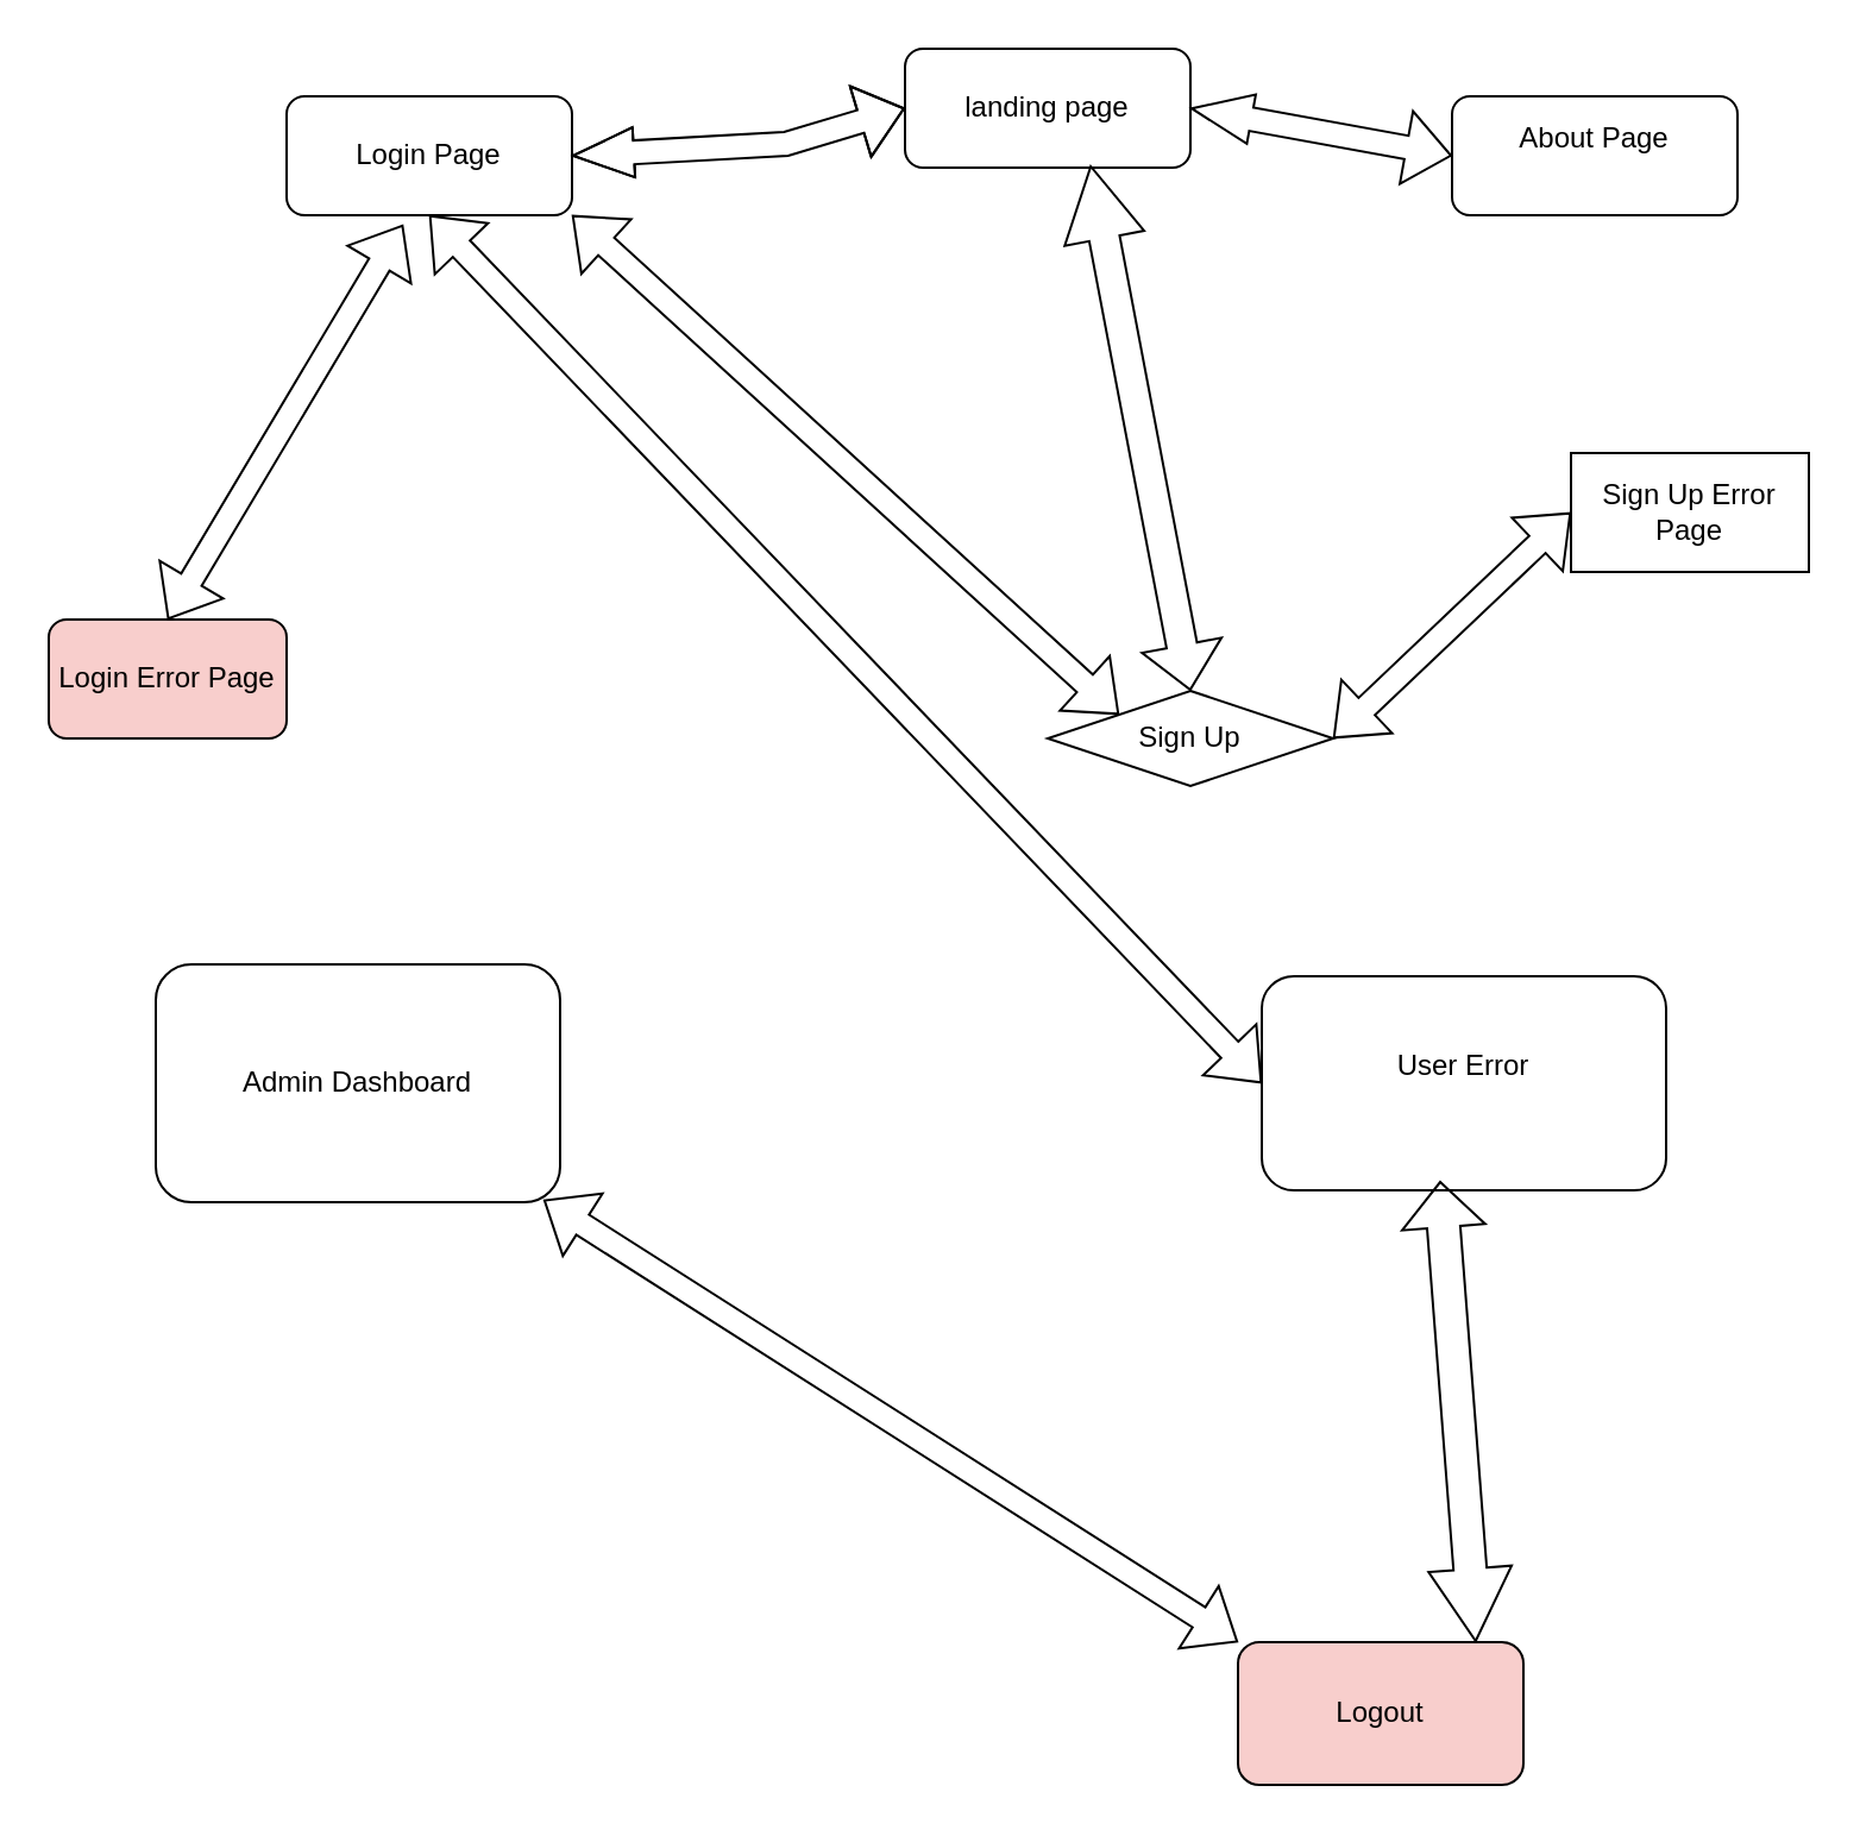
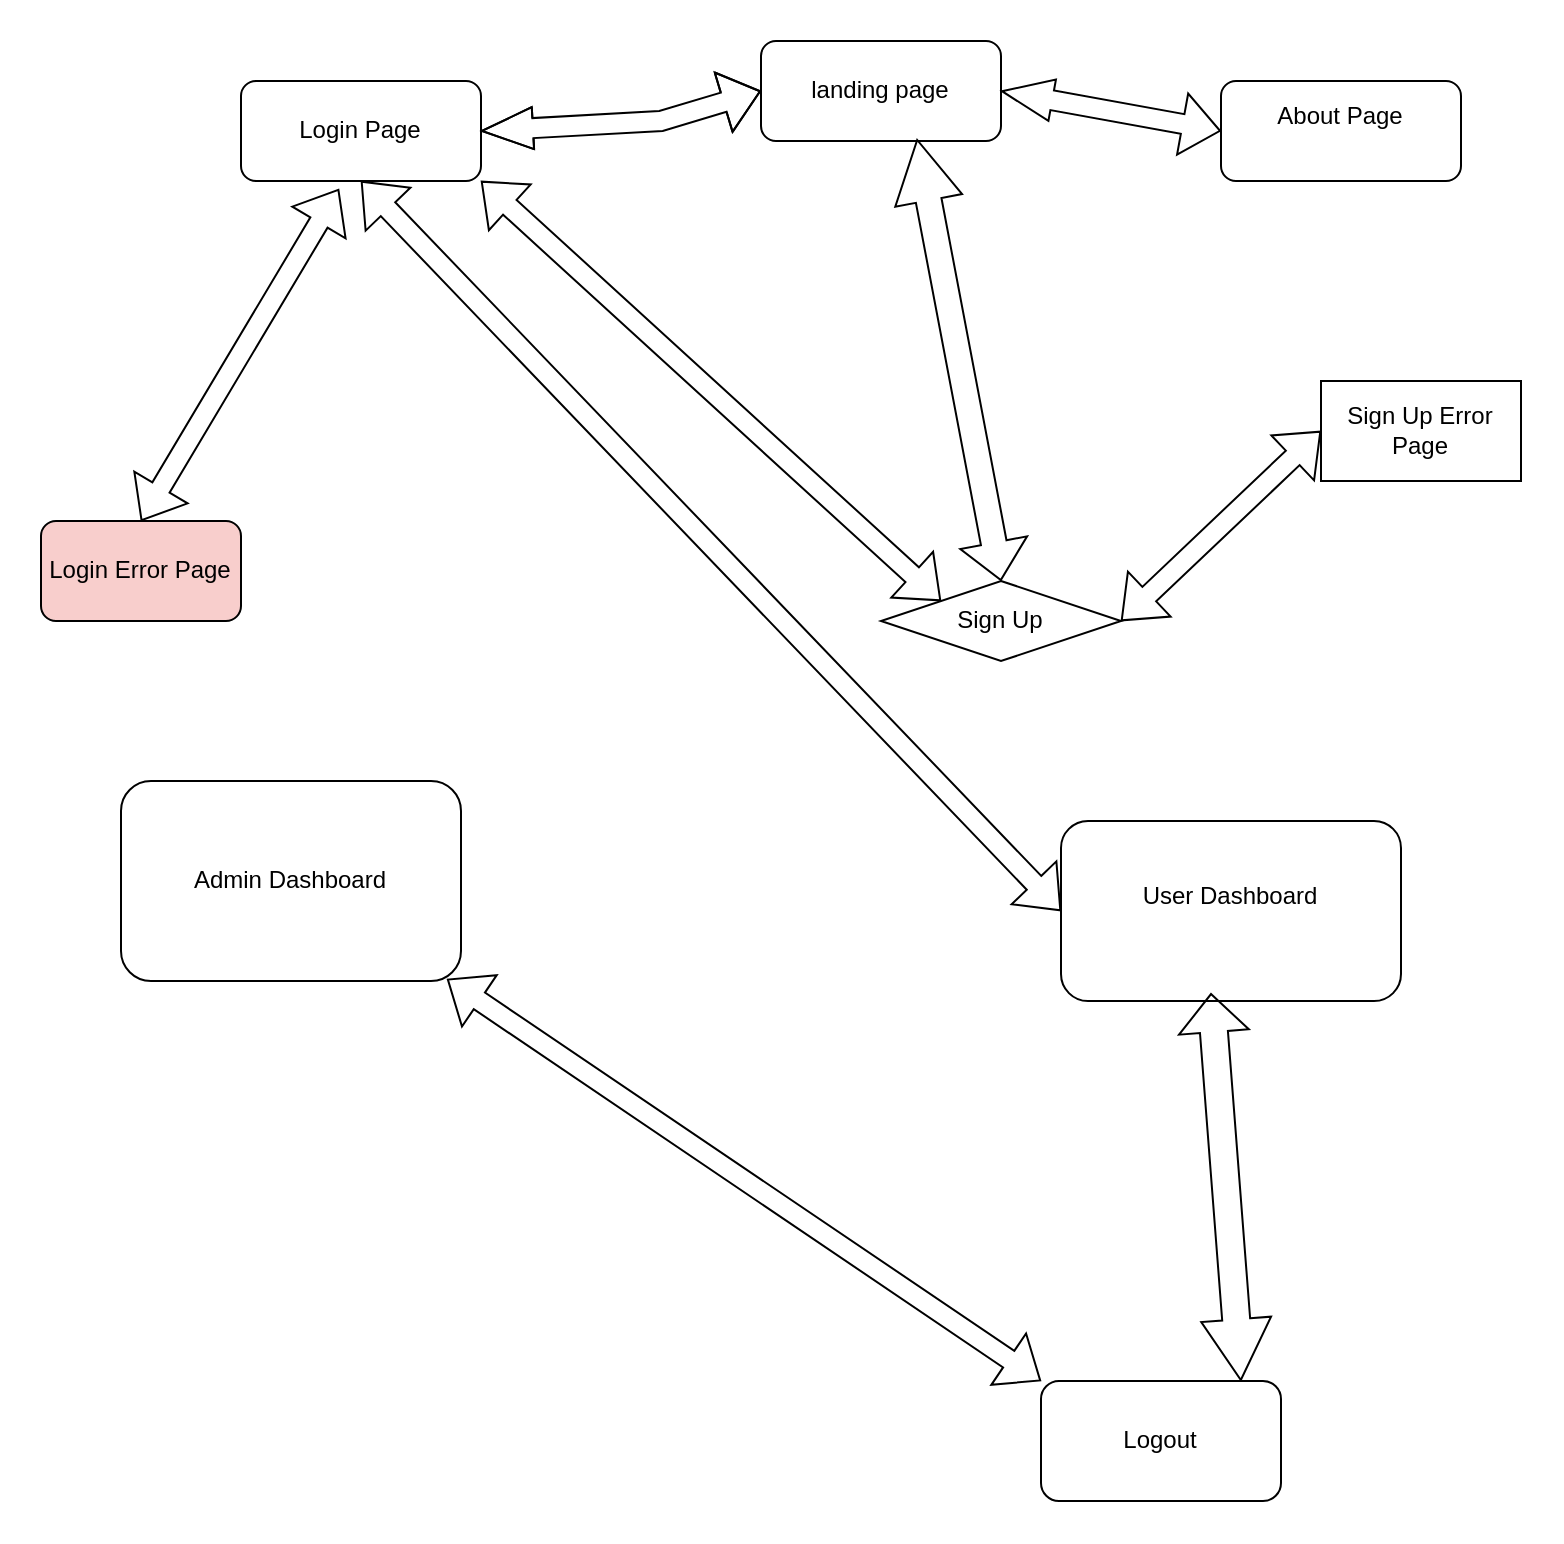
- <mxCell id="13" value="&lt;div&gt;Admin Dashboard&lt;/div&gt;" style="rounded=1;whiteSpace=wrap;html=1;" vertex="1" parent="1"><mxGeometry x="65" y="405" width="170" height="100" as="geometry" /></mxCell>
+ <mxCell id="13" value="&lt;div&gt;Admin Dashboard&lt;/div&gt;" style="rounded=1;whiteSpace=wrap;html=1;" vertex="1" parent="1"><mxGeometry x="60" y="390" width="170" height="100" as="geometry" /></mxCell>
- <mxCell id="9" value="&lt;div&gt;User Error&lt;/div&gt;&lt;div&gt;&lt;br&gt;&lt;/div&gt;" style="rounded=1;whiteSpace=wrap;html=1;" vertex="1" parent="1"><mxGeometry x="530" y="410" width="170" height="90" as="geometry" /></mxCell>
+ <mxCell id="9" value="&lt;div&gt;User Dashboard&lt;/div&gt;&lt;div&gt;&lt;br&gt;&lt;/div&gt;" style="rounded=1;whiteSpace=wrap;html=1;" vertex="1" parent="1"><mxGeometry x="530" y="410" width="170" height="90" as="geometry" /></mxCell>
- <mxCell id="15" value="Logout" style="rounded=1;whiteSpace=wrap;html=1;fillColor=#f8cecc;" vertex="1" parent="1"><mxGeometry x="520" y="690" width="120" height="60" as="geometry" /></mxCell>
+ <mxCell id="15" value="Logout" style="rounded=1;whiteSpace=wrap;html=1;" vertex="1" parent="1"><mxGeometry x="520" y="690" width="120" height="60" as="geometry" /></mxCell>
